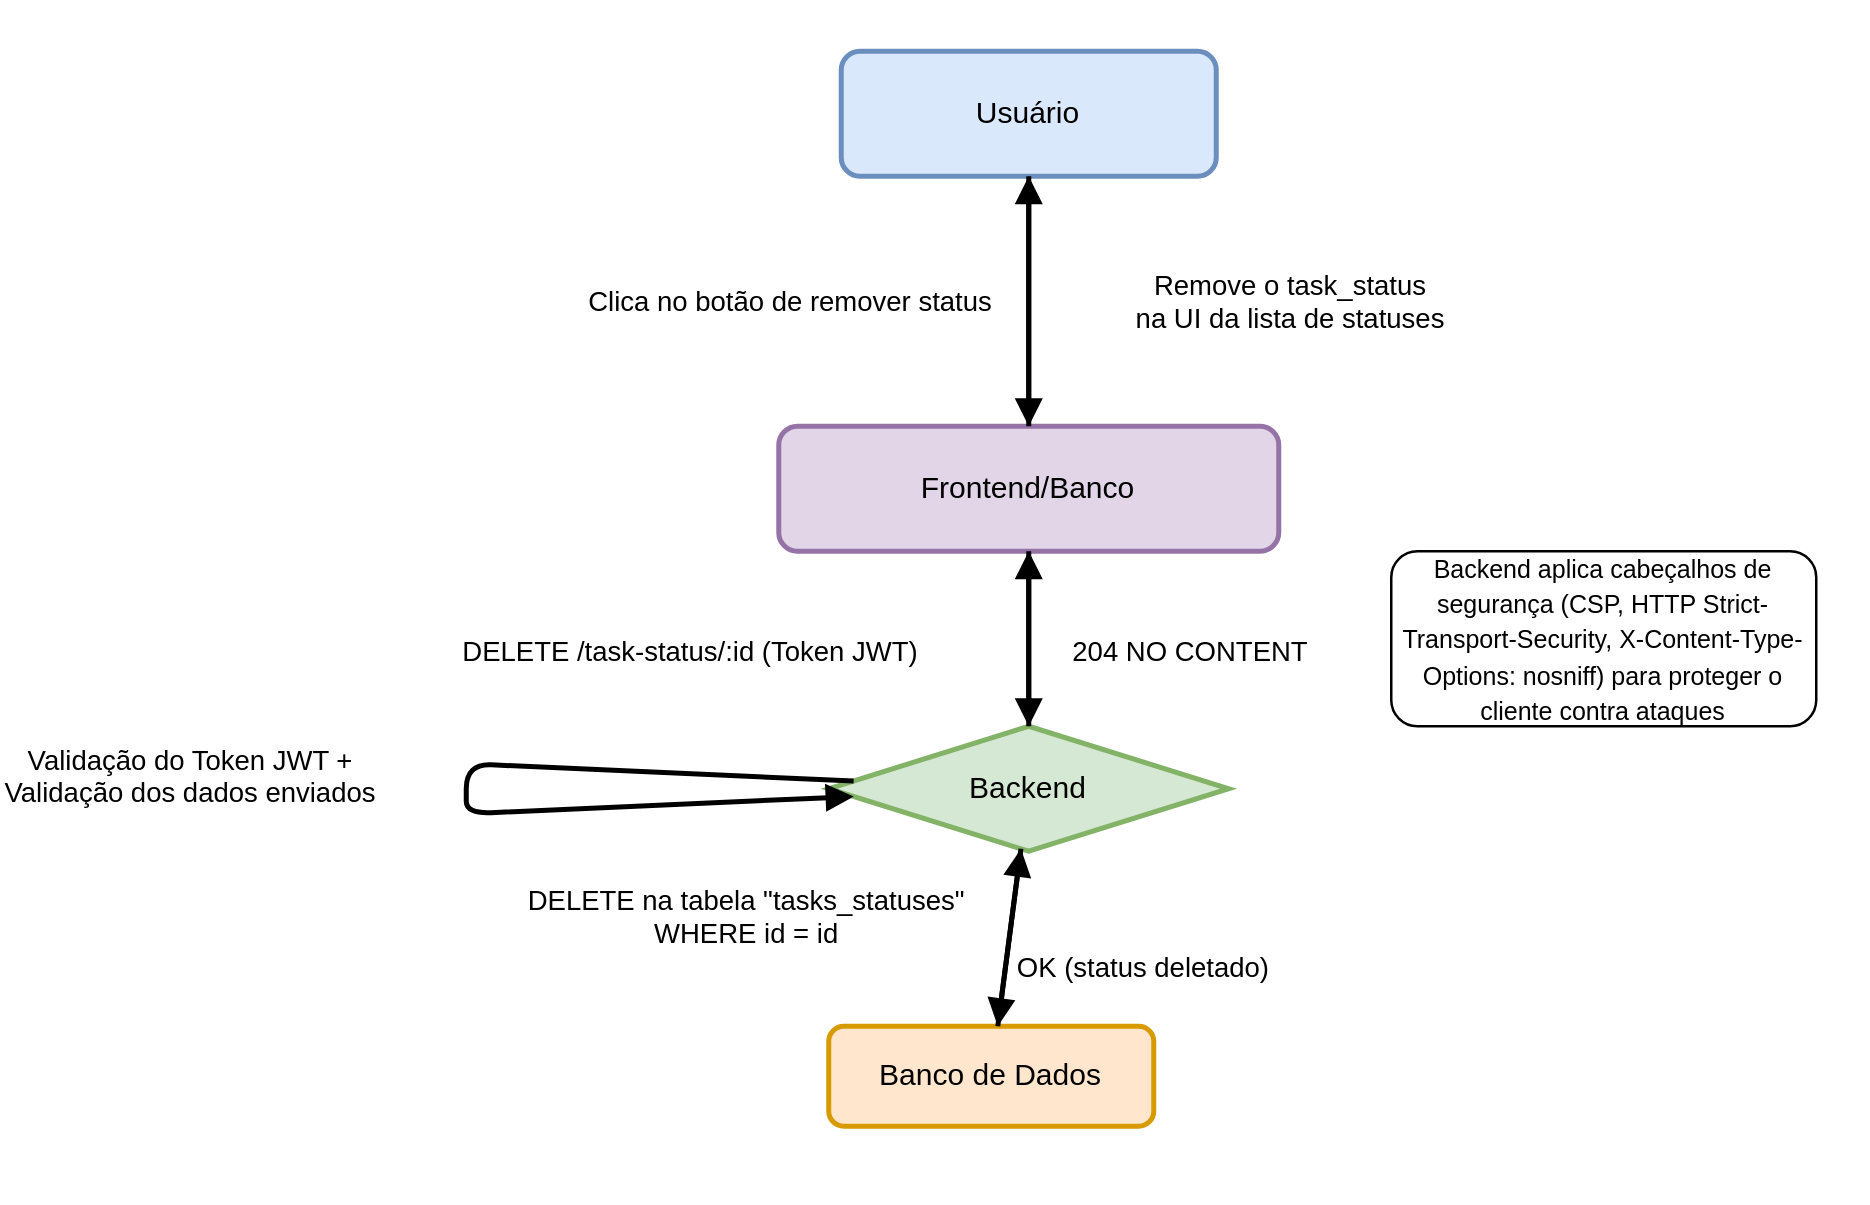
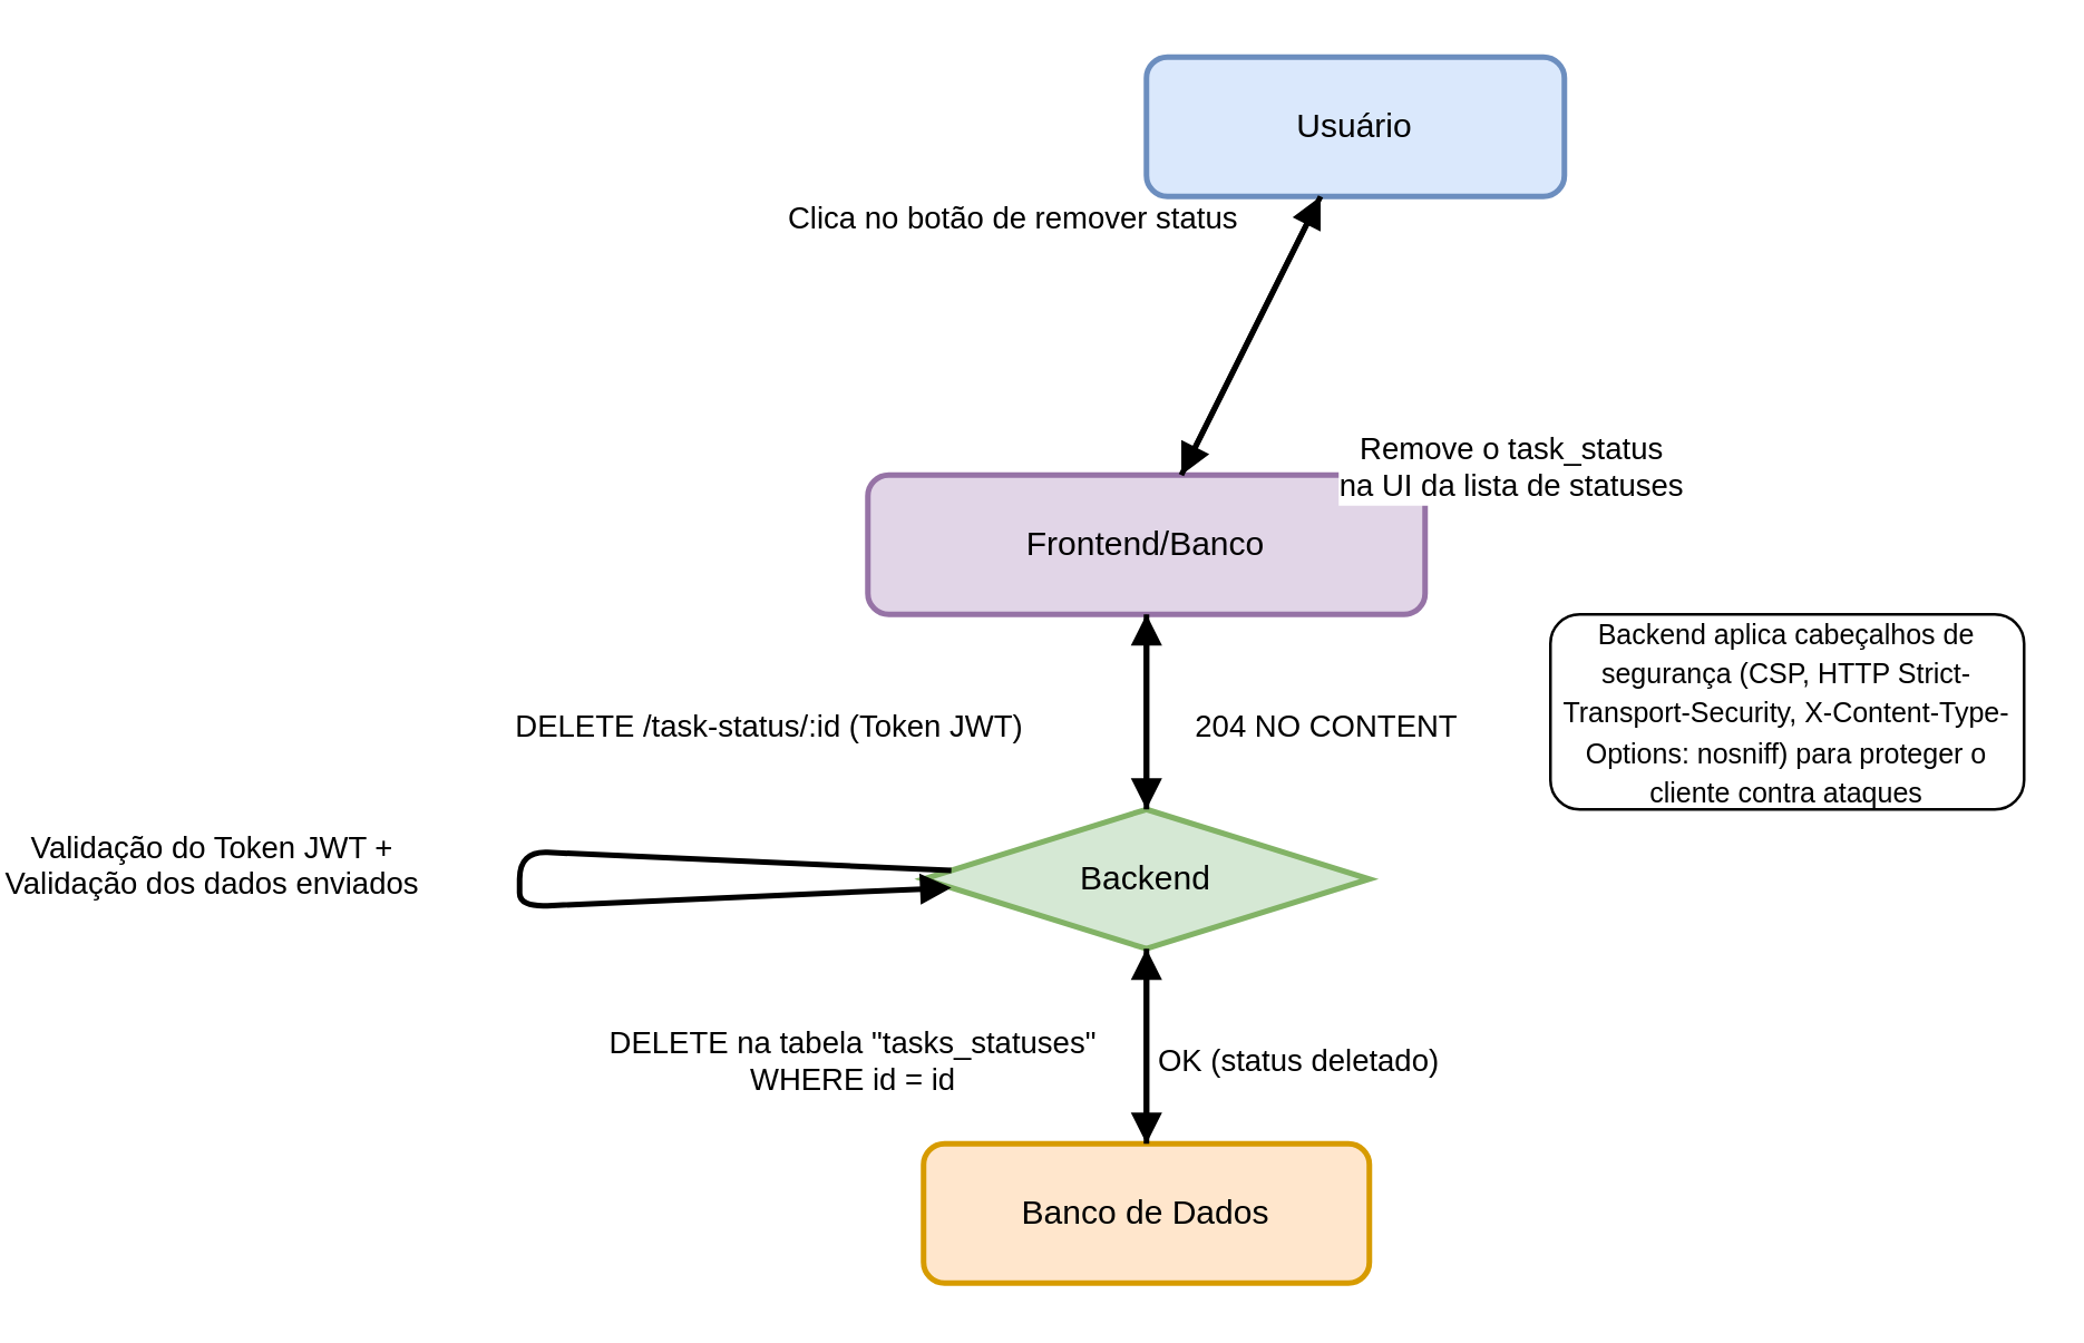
- <mxCell id="2" value="Usuário" style="rounded=1;whiteSpace=wrap;html=1;strokeWidth=2;fillColor=#dae8fc;strokeColor=#6c8ebf;" parent="1" vertex="1"><mxGeometry x="170" y="20" width="150" height="50" as="geometry" /></mxCell>
+ <mxCell id="2" value="Usuário" style="rounded=1;whiteSpace=wrap;html=1;strokeWidth=2;fillColor=#dae8fc;strokeColor=#6c8ebf;" parent="1" vertex="1"><mxGeometry x="245" y="20" width="150" height="50" as="geometry" /></mxCell>
- <mxCell id="5" value="Banco de Dados" style="rounded=1;whiteSpace=wrap;html=1;strokeWidth=2;fillColor=#ffe6cc;strokeColor=#d79b00;" parent="1" vertex="1"><mxGeometry x="165" y="410" width="130" height="40" as="geometry" /></mxCell>
+ <mxCell id="5" value="Banco de Dados" style="rounded=1;whiteSpace=wrap;html=1;strokeWidth=2;fillColor=#ffe6cc;strokeColor=#d79b00;" parent="1" vertex="1"><mxGeometry x="165" y="410" width="160" height="50" as="geometry" /></mxCell>
